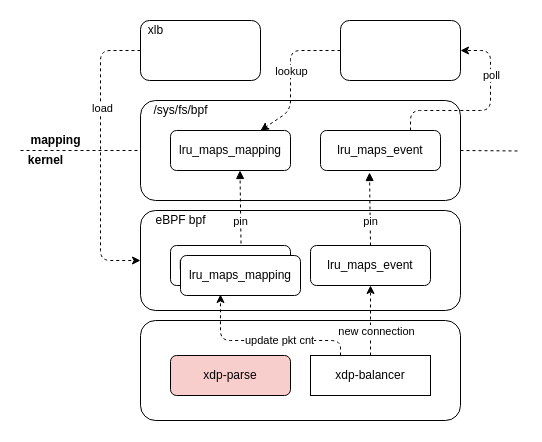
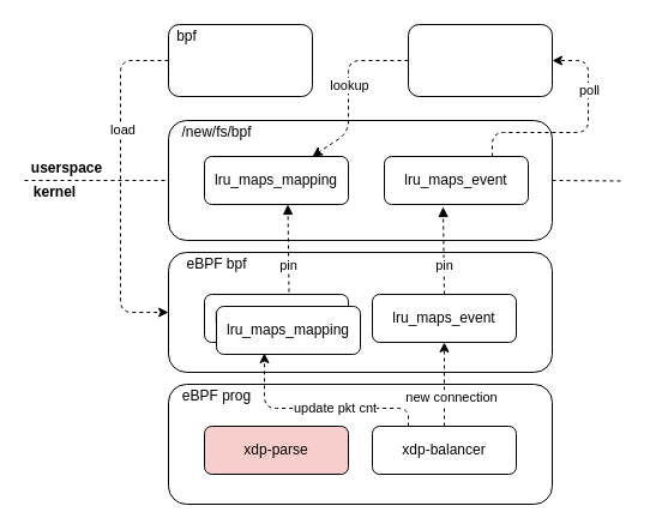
- <mxCell id="8" value="xlb" style="text;html=1;align=center;verticalAlign=middle;resizable=0;points=[];autosize=1;" vertex="1" parent="1"><mxGeometry x="140" y="20" width="30" height="20" as="geometry" /></mxCell>
+ <mxCell id="8" value="bpf" style="text;html=1;align=center;verticalAlign=middle;resizable=0;points=[];autosize=1;" vertex="1" parent="1"><mxGeometry x="140" y="20" width="30" height="20" as="geometry" /></mxCell>
- <mxCell id="10" value="/sys/fs/bpf" style="text;html=1;align=center;verticalAlign=middle;resizable=0;points=[];autosize=1;" vertex="1" parent="1"><mxGeometry x="145" y="100" width="70" height="20" as="geometry" /></mxCell>
+ <mxCell id="10" value="/new/fs/bpf" style="text;html=1;align=center;verticalAlign=middle;resizable=0;points=[];autosize=1;" vertex="1" parent="1"><mxGeometry x="145" y="100" width="70" height="20" as="geometry" /></mxCell>
- <mxCell id="15" value="&lt;b&gt;mapping&lt;/b&gt;" style="text;html=1;align=center;verticalAlign=middle;resizable=0;points=[];autosize=1;" vertex="1" parent="1"><mxGeometry x="20" y="130" width="70" height="20" as="geometry" /></mxCell>
+ <mxCell id="15" value="&lt;b&gt;userspace&lt;/b&gt;" style="text;html=1;align=center;verticalAlign=middle;resizable=0;points=[];autosize=1;" vertex="1" parent="1"><mxGeometry x="20" y="130" width="70" height="20" as="geometry" /></mxCell>
+ <mxCell id="31" value="eBPF prog" style="text;html=1;align=center;verticalAlign=middle;resizable=0;points=[];autosize=1;" vertex="1" parent="1"><mxGeometry x="145" y="320" width="70" height="20" as="geometry" /></mxCell>
- <mxCell id="33" value="xdp-balancer" style="whiteSpace=wrap;html=1;rounded=0;" vertex="1" parent="1"><mxGeometry x="310" y="355" width="120" height="40" as="geometry" /></mxCell>
+ <mxCell id="33" value="xdp-balancer" style="rounded=1;whiteSpace=wrap;html=1;" vertex="1" parent="1"><mxGeometry x="310" y="355" width="120" height="40" as="geometry" /></mxCell>
